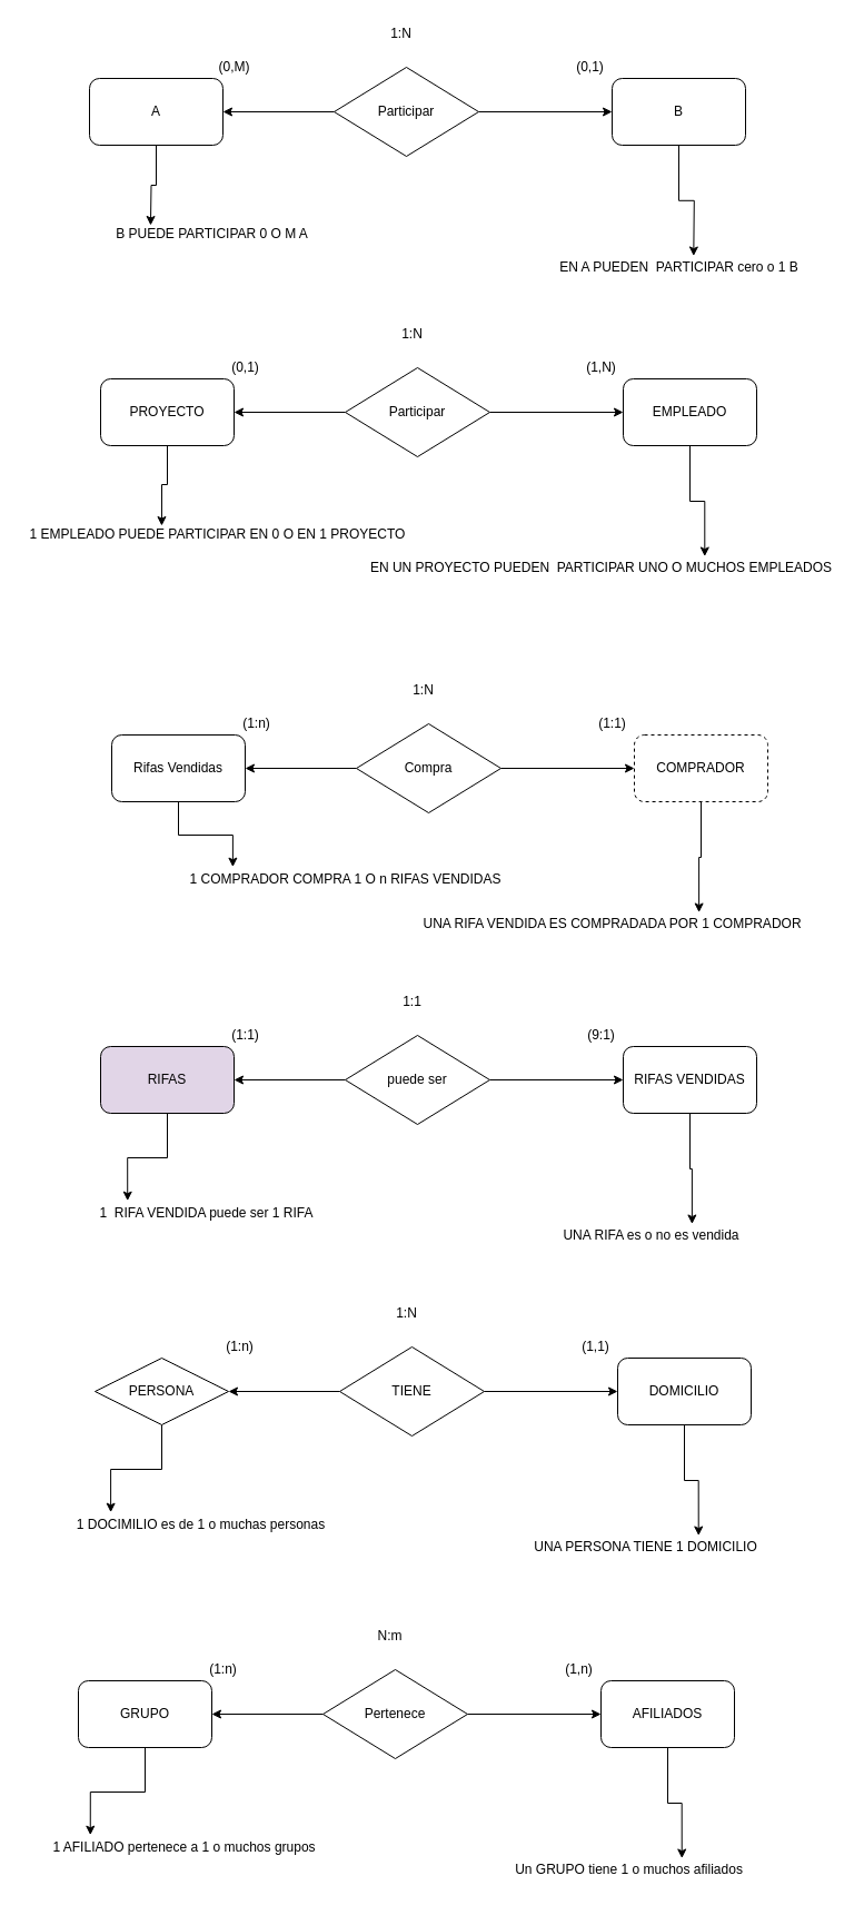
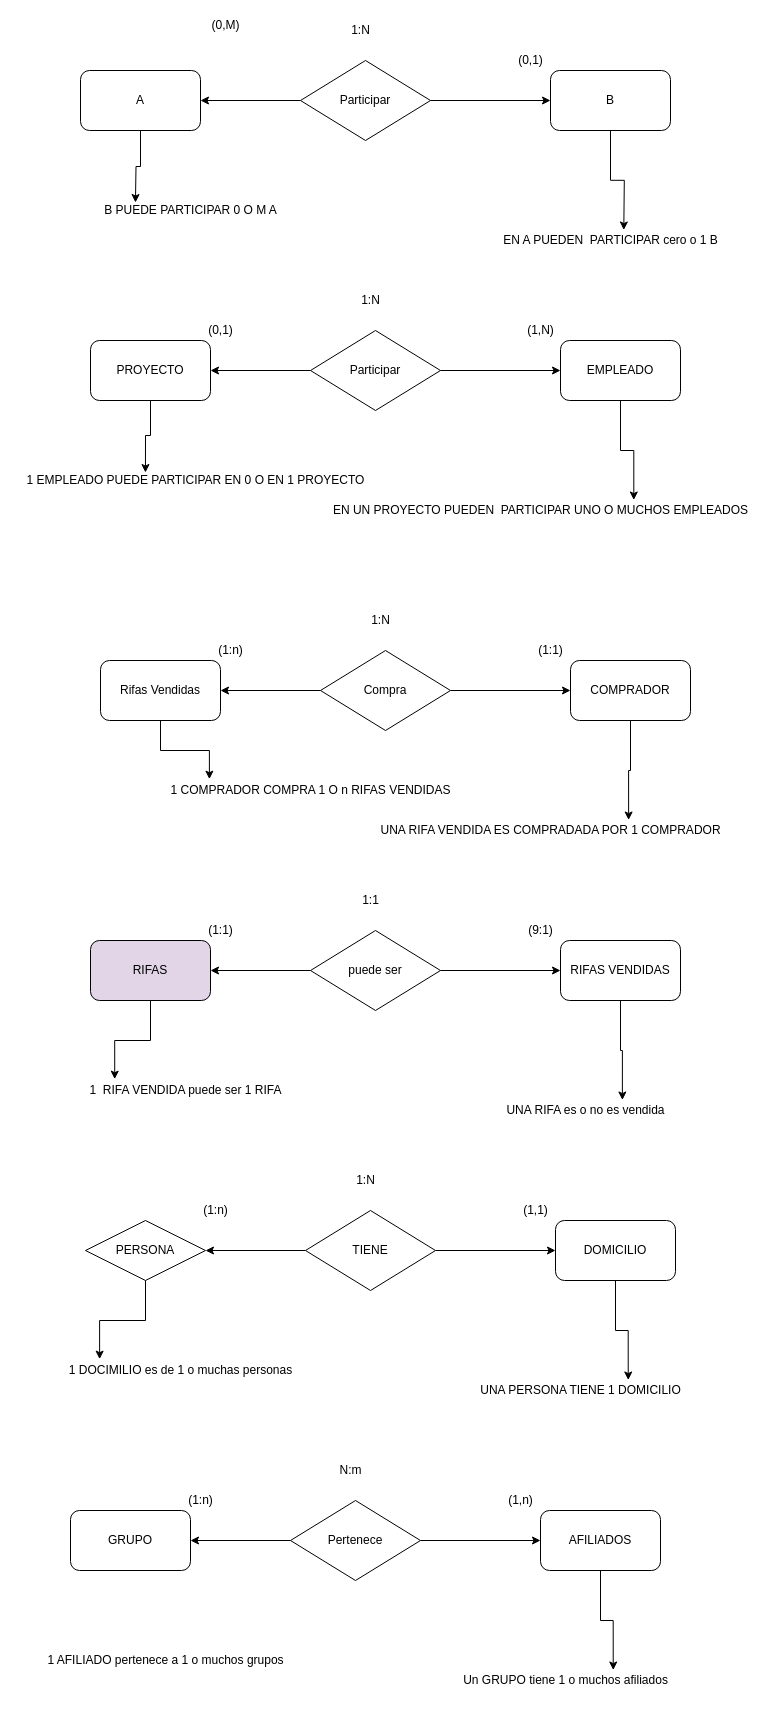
- <mxCell id="70" value="(0,M)" style="text;html=1;align=center;verticalAlign=middle;resizable=0;points=[];autosize=1;strokeColor=none;" vertex="1" parent="1"><mxGeometry x="190" y="50" width="40" height="20" as="geometry" /></mxCell>
+ <mxCell id="70" value="(0,M)" style="text;html=1;align=center;verticalAlign=middle;resizable=0;points=[];autosize=1;strokeColor=none;" vertex="1" parent="1"><mxGeometry x="205" y="15" width="40" height="20" as="geometry" /></mxCell>
- <mxCell id="20" value="COMPRADOR" style="rounded=1;whiteSpace=wrap;html=1;dashed=1;" parent="1" vertex="1"><mxGeometry x="570" y="660" width="120" height="60" as="geometry" /></mxCell>
+ <mxCell id="20" value="COMPRADOR" style="rounded=1;whiteSpace=wrap;html=1;" parent="1" vertex="1"><mxGeometry x="570" y="660" width="120" height="60" as="geometry" /></mxCell>
- <mxCell id="50" style="edgeStyle=orthogonalEdgeStyle;rounded=0;orthogonalLoop=1;jettySize=auto;html=1;exitX=0.5;exitY=1;exitDx=0;exitDy=0;entryX=0.163;entryY=-0.067;entryDx=0;entryDy=0;entryPerimeter=0;" parent="1" source="51" target="60" edge="1"><mxGeometry relative="1" as="geometry" /></mxCell>
